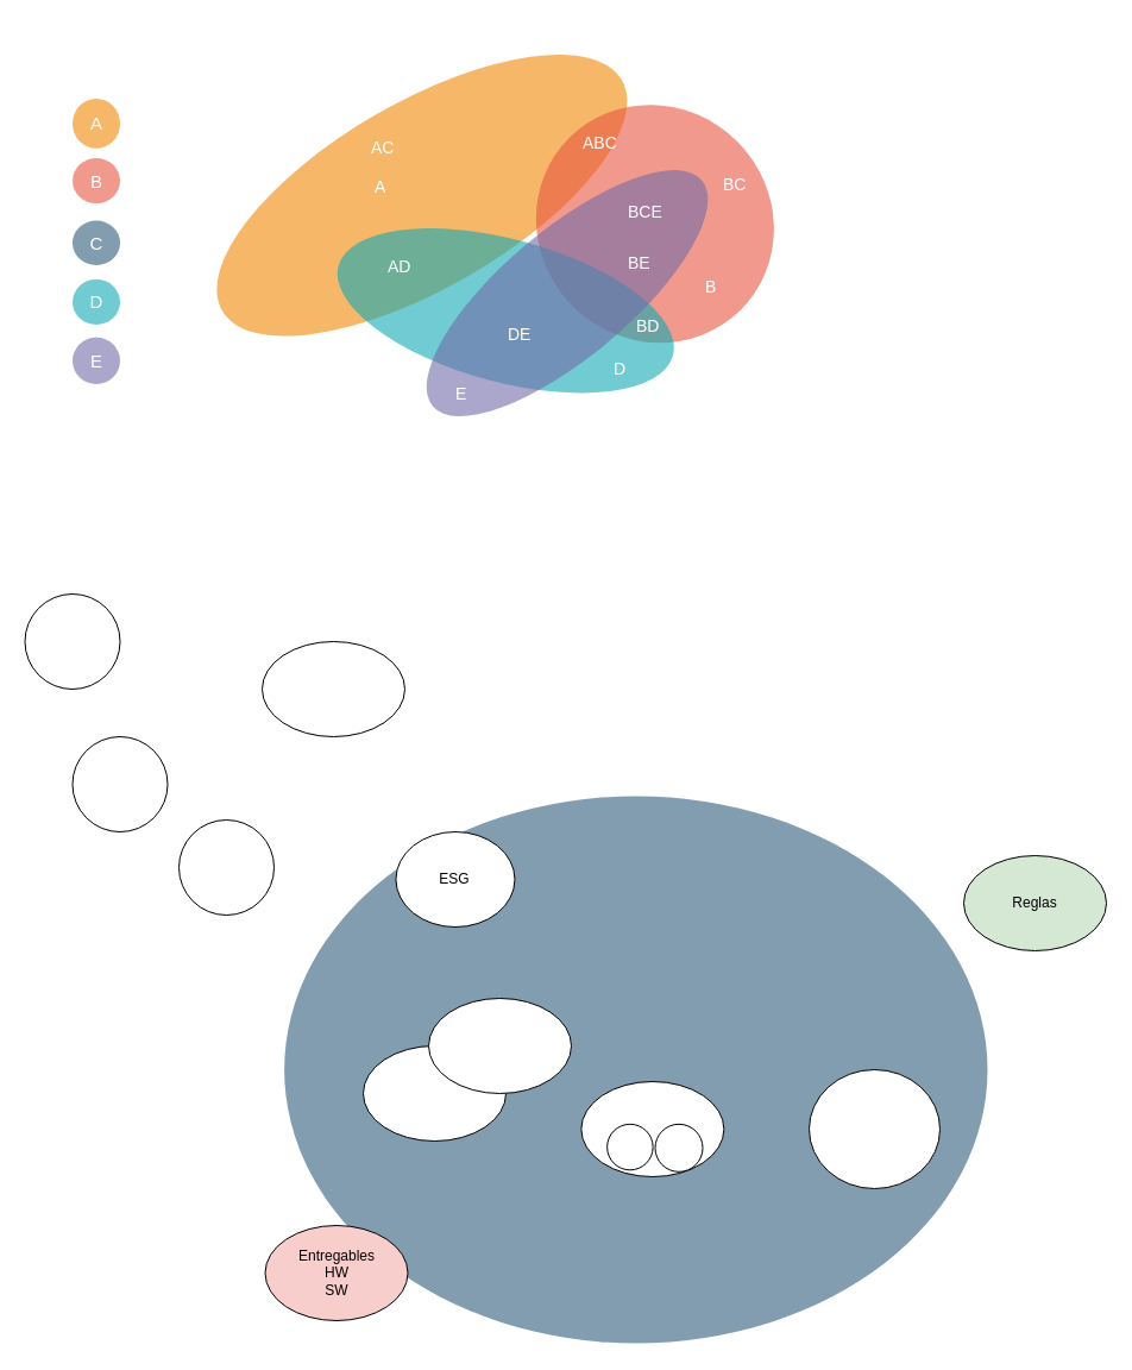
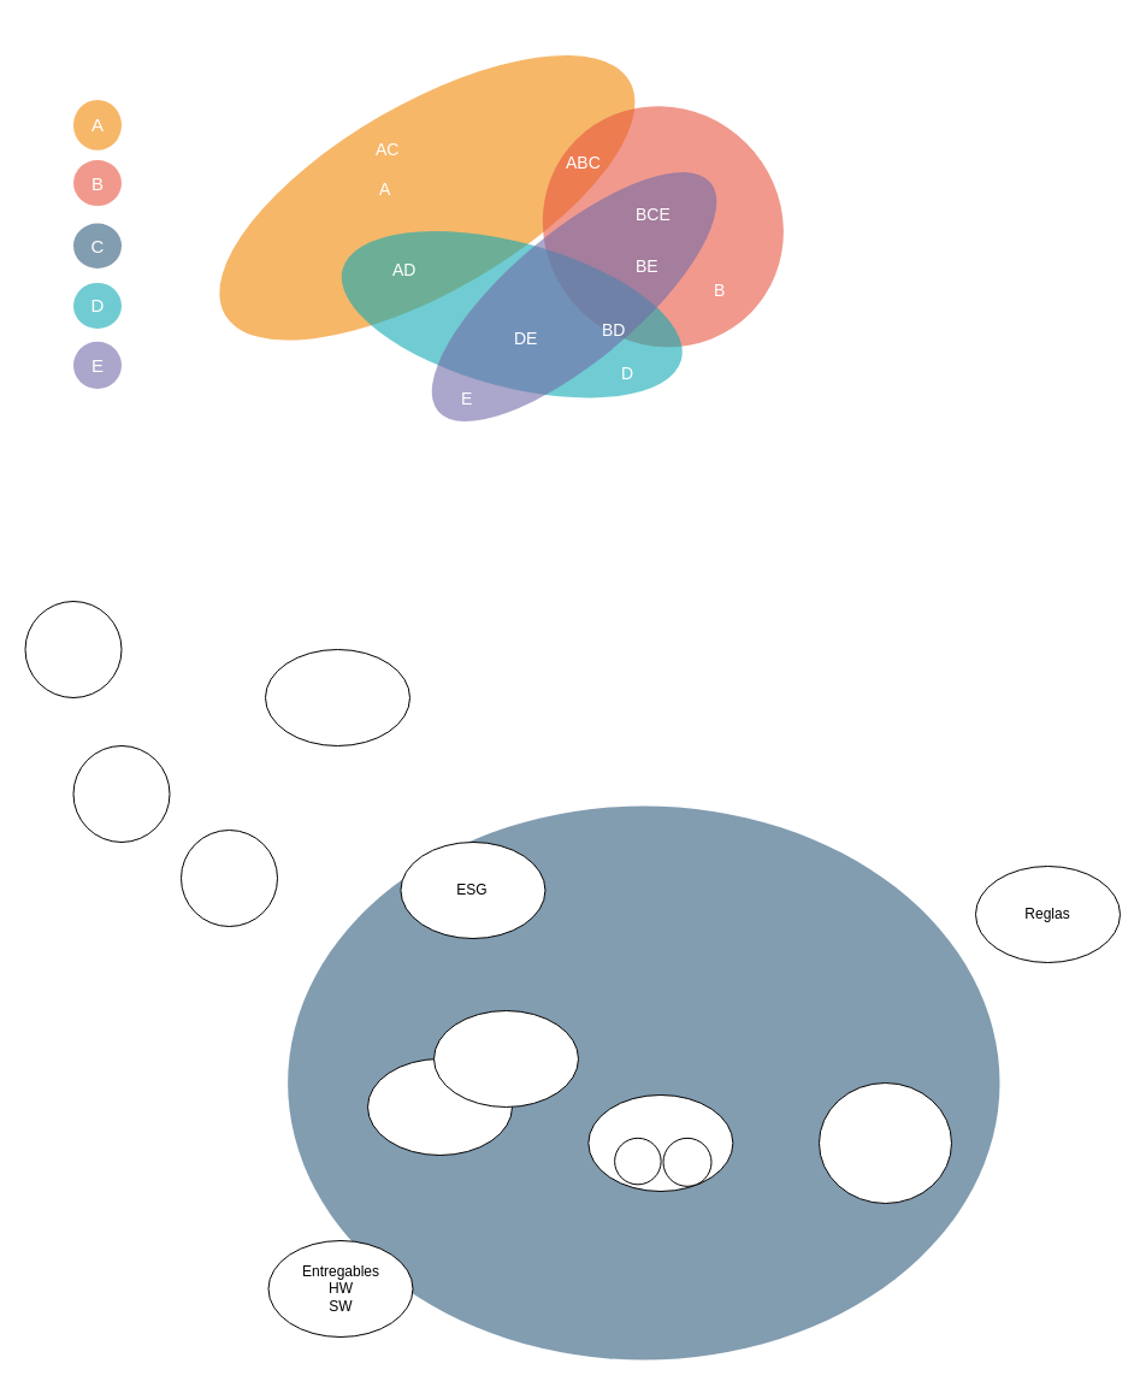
- <mxCell id="14" value="ABC" style="text;spacingTop=-5;fontStyle=0;fontSize=14;html=1;fontColor=#FFFFFF;" parent="1" vertex="1"><mxGeometry x="488.38" y="48.408" width="30" height="20" as="geometry" /></mxCell>
+ <mxCell id="14" value="ABC" style="text;spacingTop=-5;fontStyle=0;fontSize=14;html=1;fontColor=#FFFFFF;" parent="1" vertex="1"><mxGeometry x="468.38" y="63.408" width="30" height="20" as="geometry" /></mxCell>
- <mxCell id="13" value="BC" style="text;spacingTop=-5;fontStyle=0;fontSize=14;html=1;fontColor=#FFFFFF;" parent="1" vertex="1"><mxGeometry x="605.5" y="83.408" width="30" height="20" as="geometry" /></mxCell>
- <mxCell id="17" value="BD" style="text;spacingTop=-5;fontStyle=0;fontSize=14;html=1;fontColor=#FFFFFF;" parent="1" vertex="1"><mxGeometry x="533.364" y="201.842" width="30" height="20" as="geometry" /></mxCell>
+ <mxCell id="17" value="BD" style="text;spacingTop=-5;fontStyle=0;fontSize=14;html=1;fontColor=#FFFFFF;" parent="1" vertex="1"><mxGeometry x="498.364" y="201.842" width="30" height="20" as="geometry" /></mxCell>
- <mxCell id="25" value="ESG" style="ellipse;whiteSpace=wrap;html=1;" vertex="1" parent="1"><mxGeometry x="332.46" y="637" width="100" height="80" as="geometry" /></mxCell>
+ <mxCell id="25" value="ESG" style="ellipse;whiteSpace=wrap;html=1;" vertex="1" parent="1"><mxGeometry x="332.46" y="637" width="120" height="80" as="geometry" /></mxCell>
- <mxCell id="26" value="Reglas" style="ellipse;whiteSpace=wrap;html=1;fillColor=#d5e8d4;" vertex="1" parent="1"><mxGeometry x="810" y="657" width="120" height="80" as="geometry" /></mxCell>
+ <mxCell id="26" value="Reglas" style="ellipse;whiteSpace=wrap;html=1;" vertex="1" parent="1"><mxGeometry x="810" y="657" width="120" height="80" as="geometry" /></mxCell>
- <mxCell id="30" value="Entregables&lt;br&gt;HW&lt;br&gt;SW" style="ellipse;whiteSpace=wrap;html=1;fillColor=#f8cecc;" vertex="1" parent="1"><mxGeometry x="222.5" y="968" width="120" height="80" as="geometry" /></mxCell>
+ <mxCell id="30" value="Entregables&lt;br&gt;HW&lt;br&gt;SW" style="ellipse;whiteSpace=wrap;html=1;" vertex="1" parent="1"><mxGeometry x="222.5" y="968" width="120" height="80" as="geometry" /></mxCell>
